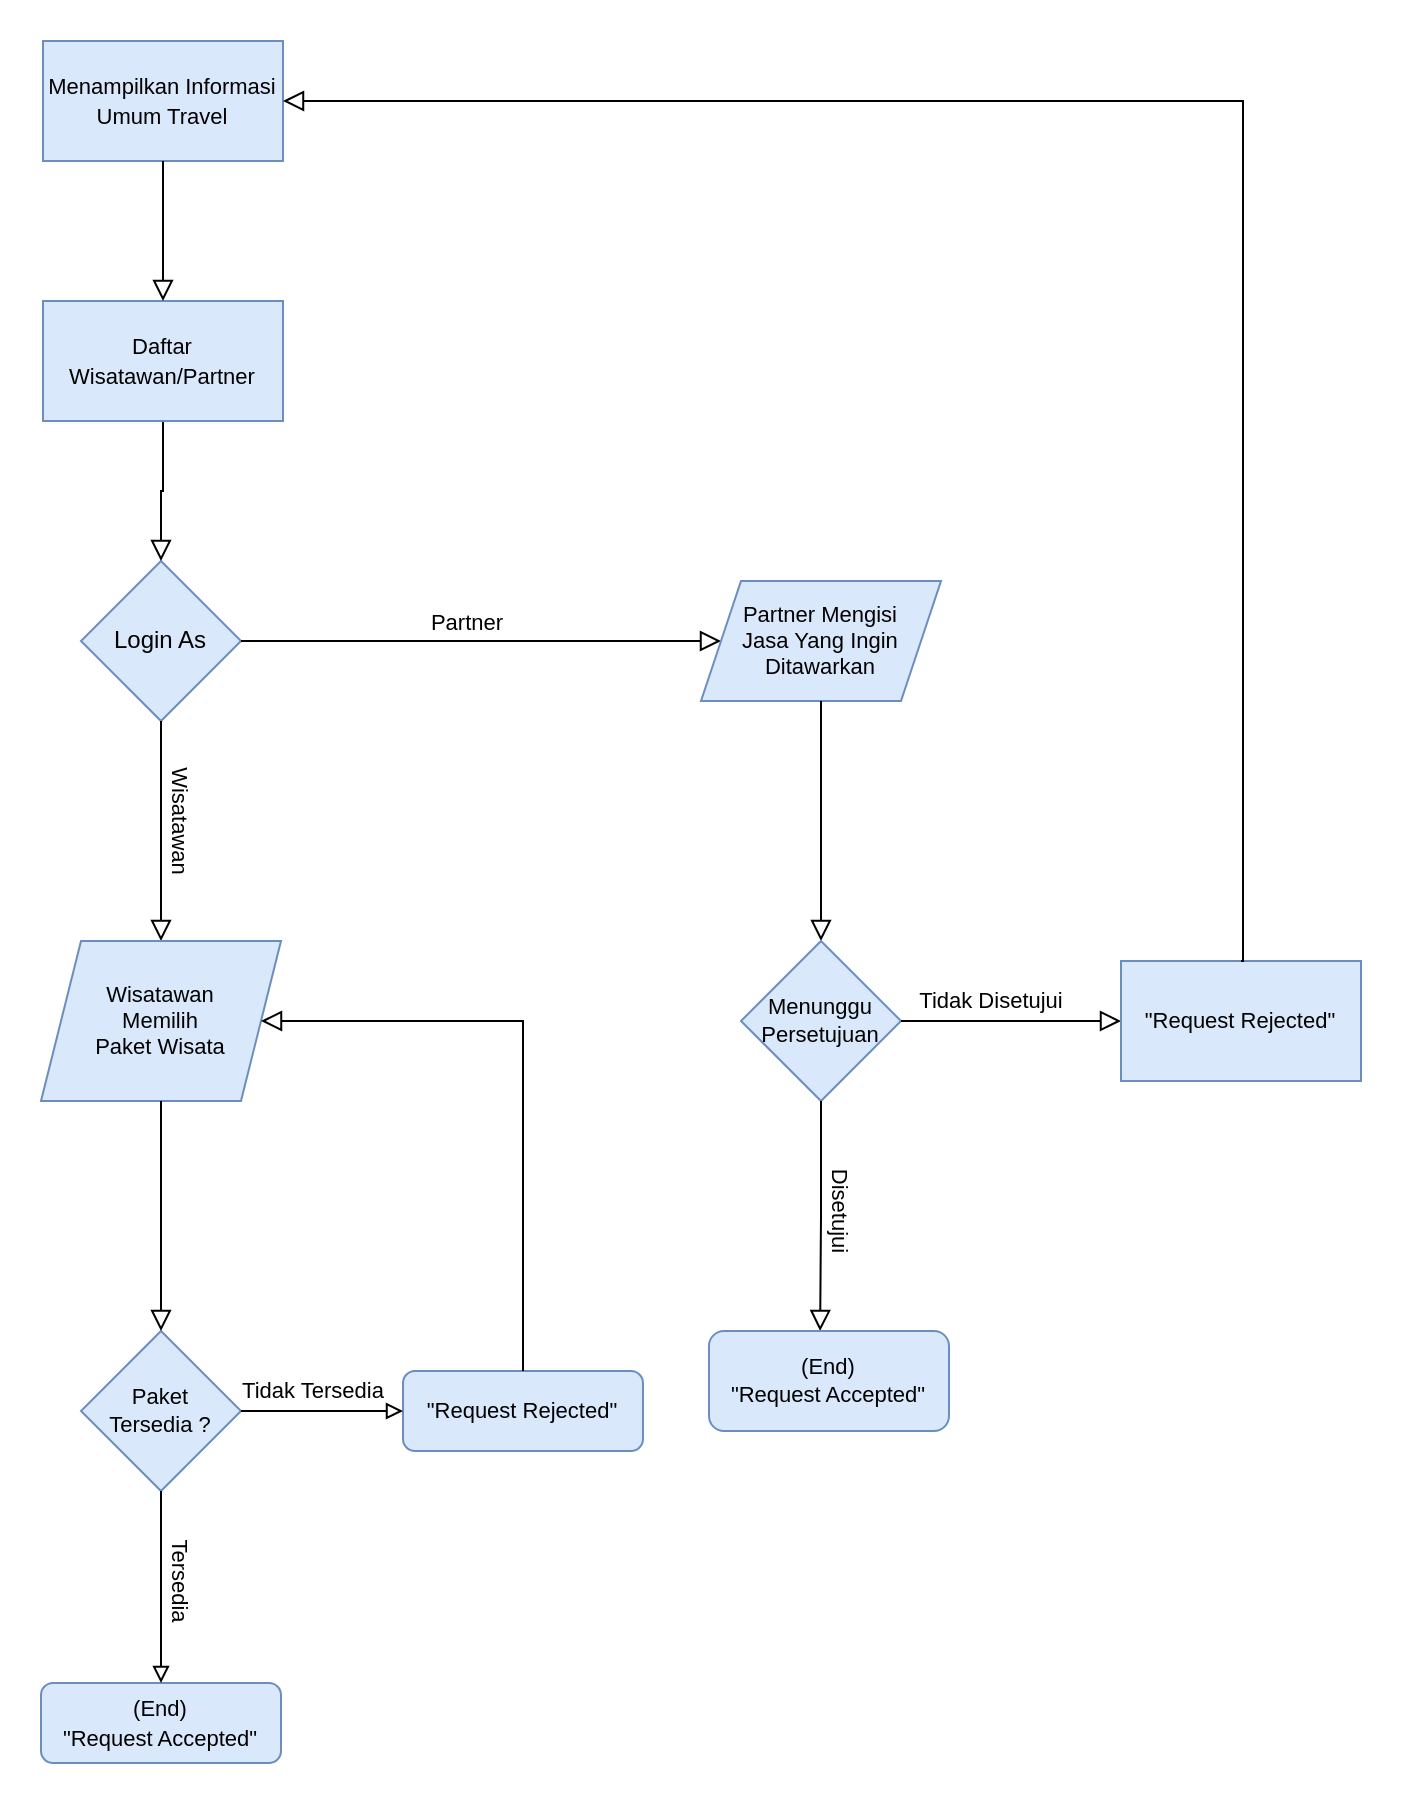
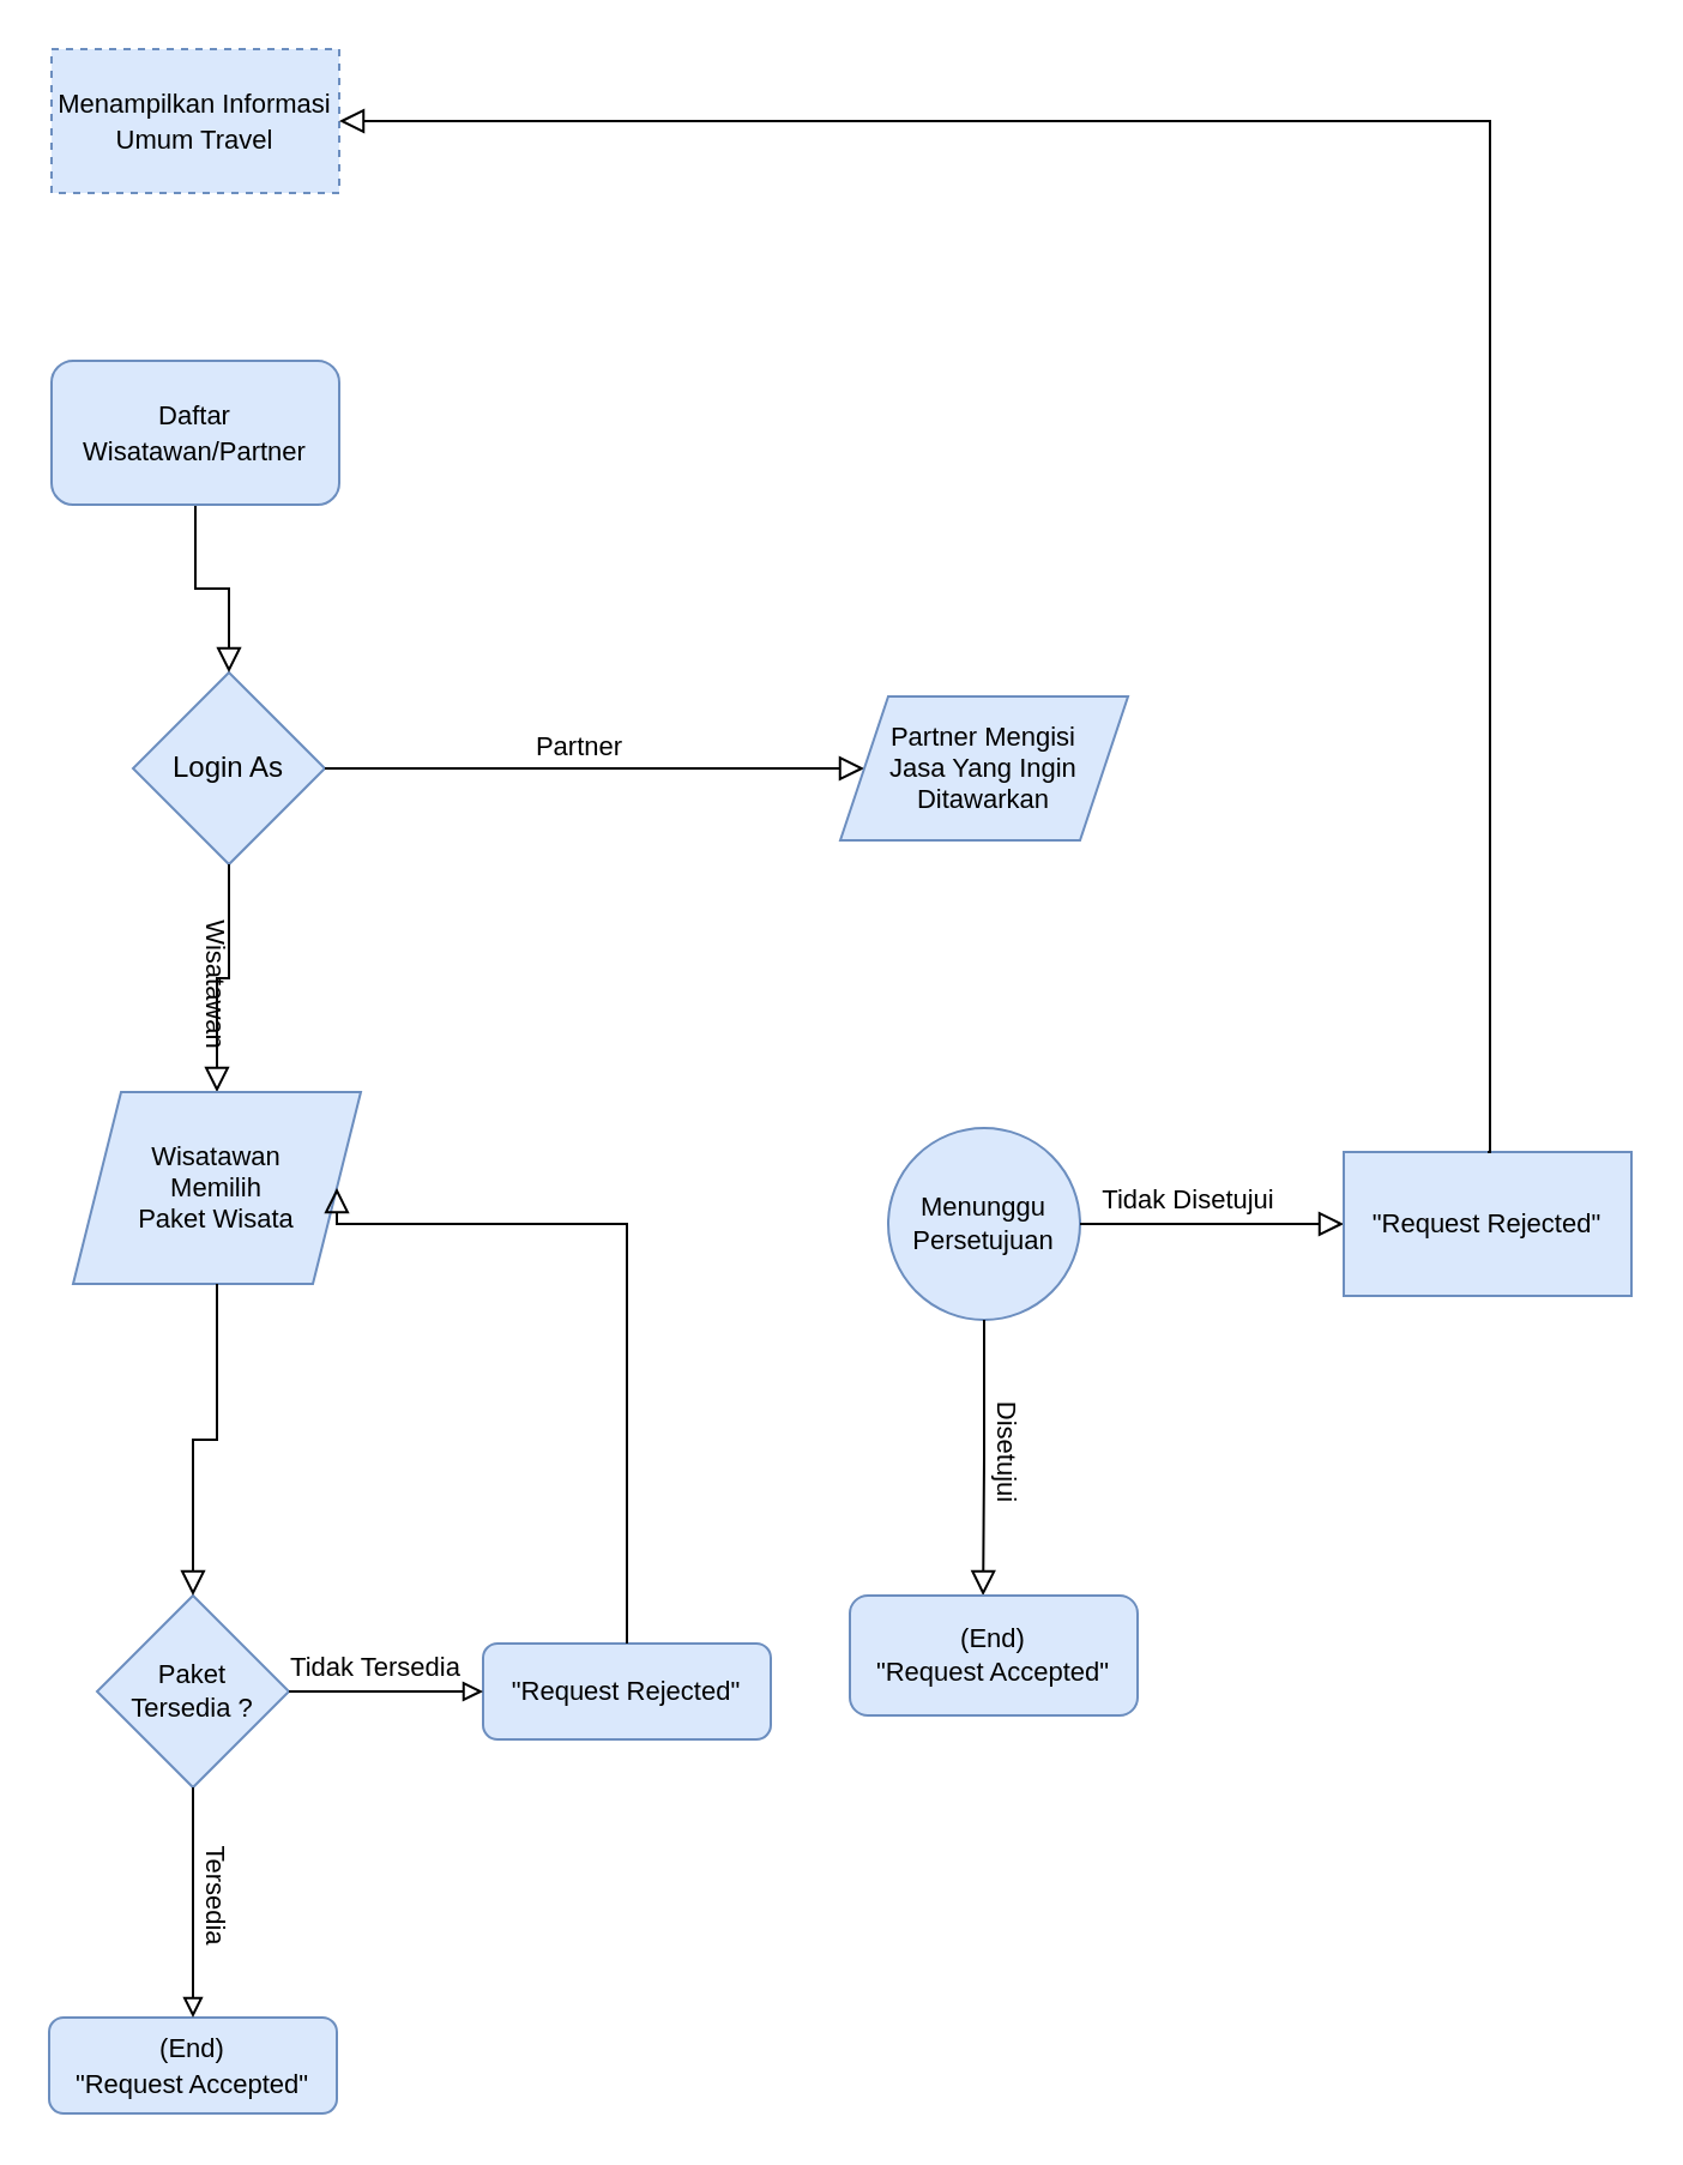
- <mxCell id="2" value="&lt;font style=&quot;font-size: 11px&quot;&gt;Menampilkan Informasi Umum Travel&lt;/font&gt;" style="rounded=0;whiteSpace=wrap;html=1;fillColor=#dae8fc;strokeColor=#6c8ebf;" vertex="1" parent="1"><mxGeometry x="21" y="20" width="120" height="60" as="geometry" /></mxCell>
+ <mxCell id="2" value="&lt;font style=&quot;font-size: 11px&quot;&gt;Menampilkan Informasi Umum Travel&lt;/font&gt;" style="rounded=0;whiteSpace=wrap;html=1;fillColor=#dae8fc;strokeColor=#6c8ebf;dashed=1;" vertex="1" parent="1"><mxGeometry x="21" y="20" width="120" height="60" as="geometry" /></mxCell>
- <mxCell id="25" value="" style="rounded=0;html=1;jettySize=auto;orthogonalLoop=1;fontSize=11;endArrow=block;endFill=0;endSize=8;strokeWidth=1;shadow=0;labelBackgroundColor=none;edgeStyle=orthogonalEdgeStyle;exitX=0.5;exitY=1;exitDx=0;exitDy=0;entryX=0.5;entryY=0;entryDx=0;entryDy=0;" edge="1" parent="1" source="2" target="24"><mxGeometry relative="1" as="geometry"><mxPoint x="91" y="90" as="sourcePoint" /><mxPoint x="90" y="290" as="targetPoint" /></mxGeometry></mxCell>
- <mxCell id="24" value="&lt;span style=&quot;font-size: 11px&quot;&gt;Daftar Wisatawan/Partner&lt;/span&gt;" style="rounded=0;whiteSpace=wrap;html=1;fillColor=#dae8fc;strokeColor=#6c8ebf;" vertex="1" parent="1"><mxGeometry x="21" y="150" width="120" height="60" as="geometry" /></mxCell>
+ <mxCell id="24" value="&lt;span style=&quot;font-size: 11px&quot;&gt;Daftar Wisatawan/Partner&lt;/span&gt;" style="whiteSpace=wrap;html=1;fillColor=#dae8fc;strokeColor=#6c8ebf;rounded=1;" vertex="1" parent="1"><mxGeometry x="21" y="150" width="120" height="60" as="geometry" /></mxCell>
- <mxCell id="3" value="Login As" style="rhombus;whiteSpace=wrap;html=1;fillColor=#dae8fc;strokeColor=#6c8ebf;" vertex="1" parent="1"><mxGeometry x="40" y="280" width="80" height="80" as="geometry" /></mxCell>
+ <mxCell id="3" value="Login As" style="rhombus;whiteSpace=wrap;html=1;fillColor=#dae8fc;strokeColor=#6c8ebf;" vertex="1" parent="1"><mxGeometry x="55" y="280" width="80" height="80" as="geometry" /></mxCell>
- <mxCell id="10" value="" style="rounded=0;html=1;jettySize=auto;orthogonalLoop=1;fontSize=11;endArrow=block;endFill=0;endSize=8;strokeWidth=1;shadow=0;labelBackgroundColor=none;edgeStyle=orthogonalEdgeStyle;entryX=0.5;entryY=0;entryDx=0;entryDy=0;exitX=0.5;exitY=1;exitDx=0;exitDy=0;" edge="1" parent="1" source="8" target="11"><mxGeometry relative="1" as="geometry"><mxPoint x="199.5" y="370" as="sourcePoint" /><mxPoint x="410" y="470" as="targetPoint" /></mxGeometry></mxCell>
- <mxCell id="9" value="Wisatawan Memilih&lt;br&gt;Paket Wisata" style="shape=parallelogram;perimeter=parallelogramPerimeter;fixedSize=1;fontSize=11;whiteSpace=wrap;html=1;spacingLeft=15;spacingRight=15;fillColor=#dae8fc;strokeColor=#6c8ebf;" vertex="1" parent="1"><mxGeometry x="20" y="470" width="120" height="80" as="geometry" /></mxCell>
+ <mxCell id="9" value="Wisatawan Memilih&lt;br&gt;Paket Wisata" style="shape=parallelogram;perimeter=parallelogramPerimeter;fixedSize=1;fontSize=11;whiteSpace=wrap;html=1;spacingLeft=15;spacingRight=15;fillColor=#dae8fc;strokeColor=#6c8ebf;" vertex="1" parent="1"><mxGeometry x="30" y="455" width="120" height="80" as="geometry" /></mxCell>
- <mxCell id="11" value="Menunggu Persetujuan" style="rhombus;whiteSpace=wrap;html=1;fillColor=#dae8fc;strokeColor=#6c8ebf;fontSize=11;" vertex="1" parent="1"><mxGeometry x="370" y="470" width="80" height="80" as="geometry" /></mxCell>
+ <mxCell id="11" value="Menunggu Persetujuan" style="ellipse;whiteSpace=wrap;html=1;fillColor=#dae8fc;strokeColor=#6c8ebf;fontSize=11;" vertex="1" parent="1"><mxGeometry x="370" y="470" width="80" height="80" as="geometry" /></mxCell>
